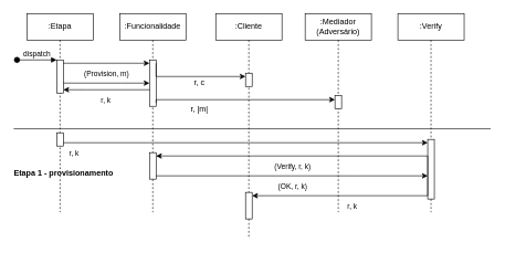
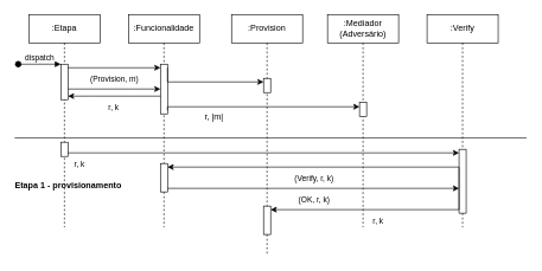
- <mxCell id="10" value=":Cliente" style="shape=umlLifeline;perimeter=lifelinePerimeter;whiteSpace=wrap;html=1;container=0;dropTarget=0;collapsible=0;recursiveResize=0;outlineConnect=0;portConstraint=eastwest;newEdgeStyle={&quot;edgeStyle&quot;:&quot;elbowEdgeStyle&quot;,&quot;elbow&quot;:&quot;vertical&quot;,&quot;curved&quot;:0,&quot;rounded&quot;:0};" vertex="1" parent="1"><mxGeometry x="325" y="20" width="100" height="340" as="geometry" /></mxCell>
+ <mxCell id="10" value=":Provision" style="shape=umlLifeline;perimeter=lifelinePerimeter;whiteSpace=wrap;html=1;container=0;dropTarget=0;collapsible=0;recursiveResize=0;outlineConnect=0;portConstraint=eastwest;newEdgeStyle={&quot;edgeStyle&quot;:&quot;elbowEdgeStyle&quot;,&quot;elbow&quot;:&quot;vertical&quot;,&quot;curved&quot;:0,&quot;rounded&quot;:0};" vertex="1" parent="1"><mxGeometry x="325" y="20" width="100" height="340" as="geometry" /></mxCell>
- <mxCell id="21" value="r, c" style="text;html=1;align=center;verticalAlign=middle;resizable=0;points=[];autosize=1;strokeColor=none;fillColor=none;" vertex="1" parent="1"><mxGeometry x="280" y="110" width="40" height="30" as="geometry" /></mxCell>
